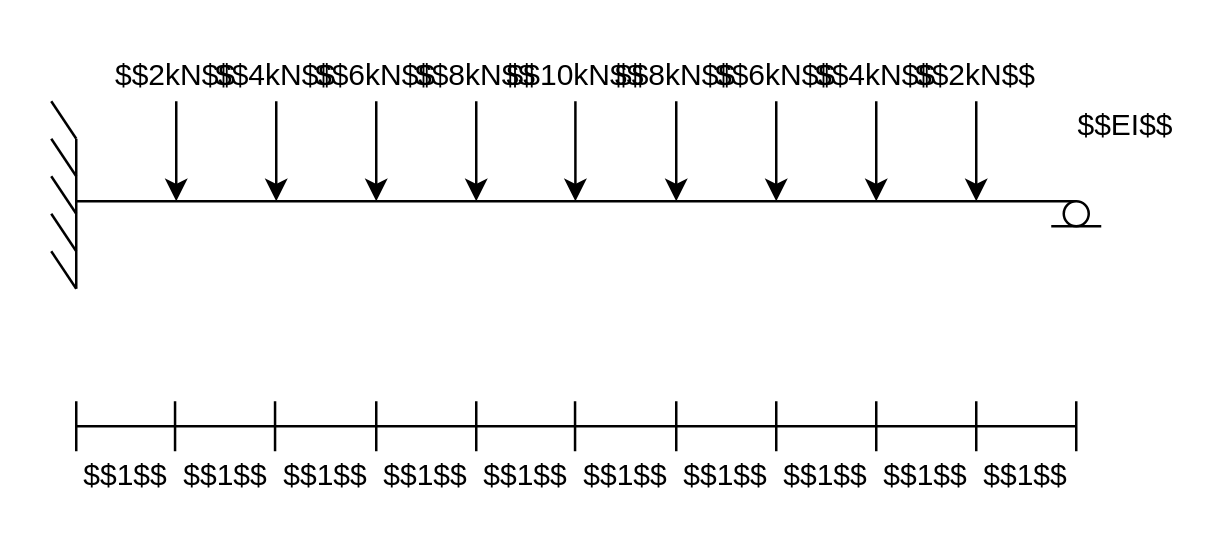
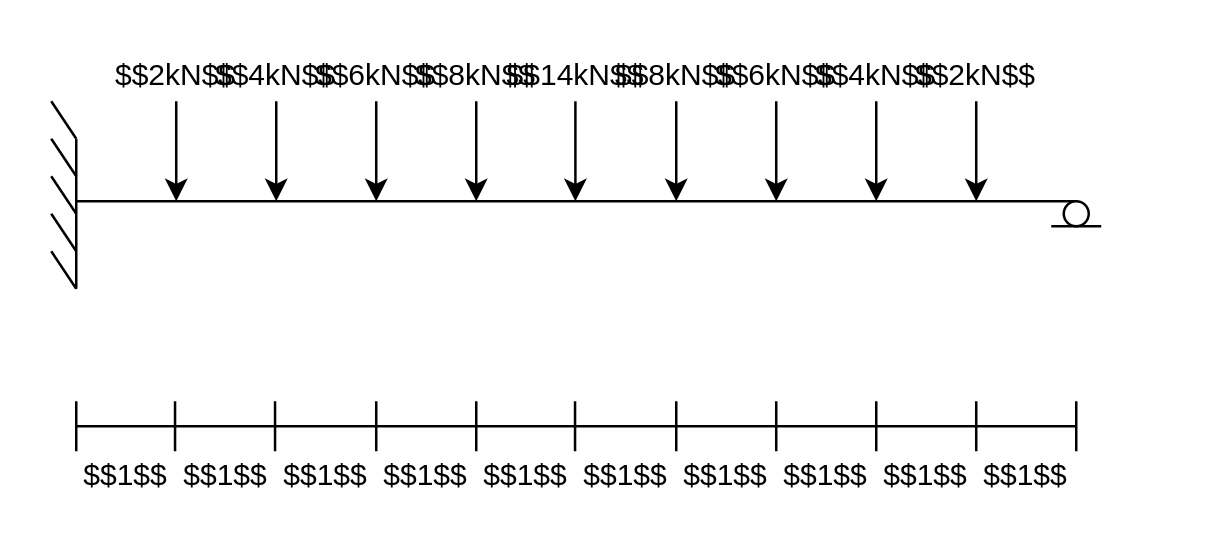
- <mxCell id="40" value="$$10kN$$" style="text;html=1;strokeColor=none;fillColor=none;align=center;verticalAlign=middle;whiteSpace=wrap;rounded=0;" parent="1" vertex="1"><mxGeometry x="210" y="20" width="40" height="20" as="geometry" /></mxCell>
+ <mxCell id="40" value="$$14kN$$" style="text;html=1;strokeColor=none;fillColor=none;align=center;verticalAlign=middle;whiteSpace=wrap;rounded=0;" parent="1" vertex="1"><mxGeometry x="210" y="20" width="40" height="20" as="geometry" /></mxCell>
- <mxCell id="3" value="$$EI$$" style="text;html=1;strokeColor=none;fillColor=none;align=center;verticalAlign=middle;whiteSpace=wrap;rounded=0;" parent="1" vertex="1"><mxGeometry x="430" y="40" width="40" height="20" as="geometry" /></mxCell>
